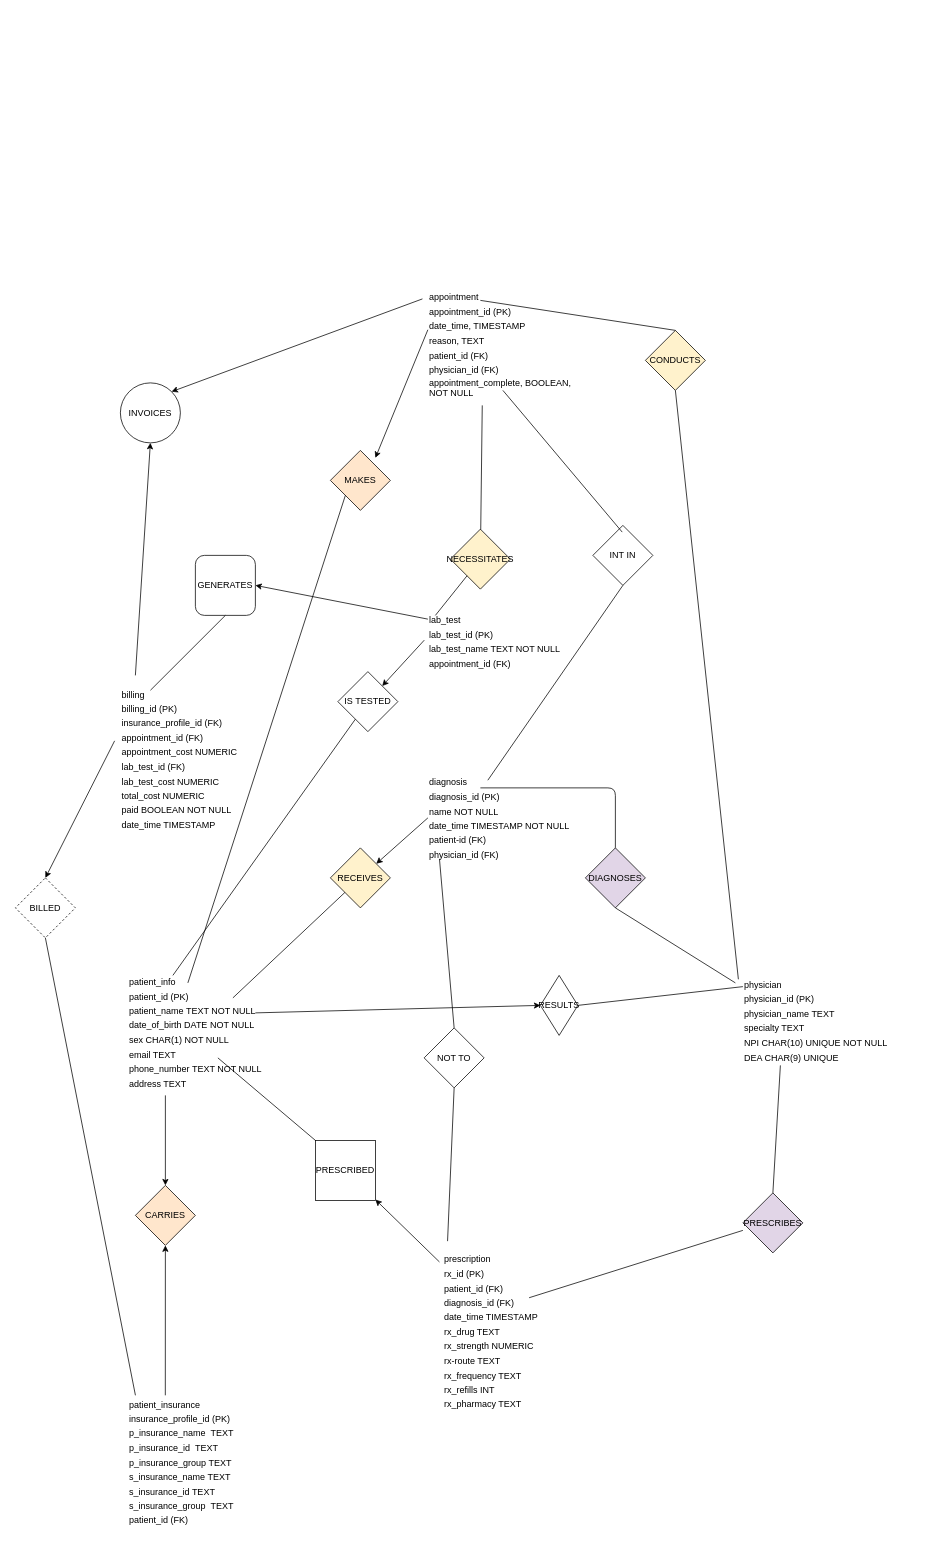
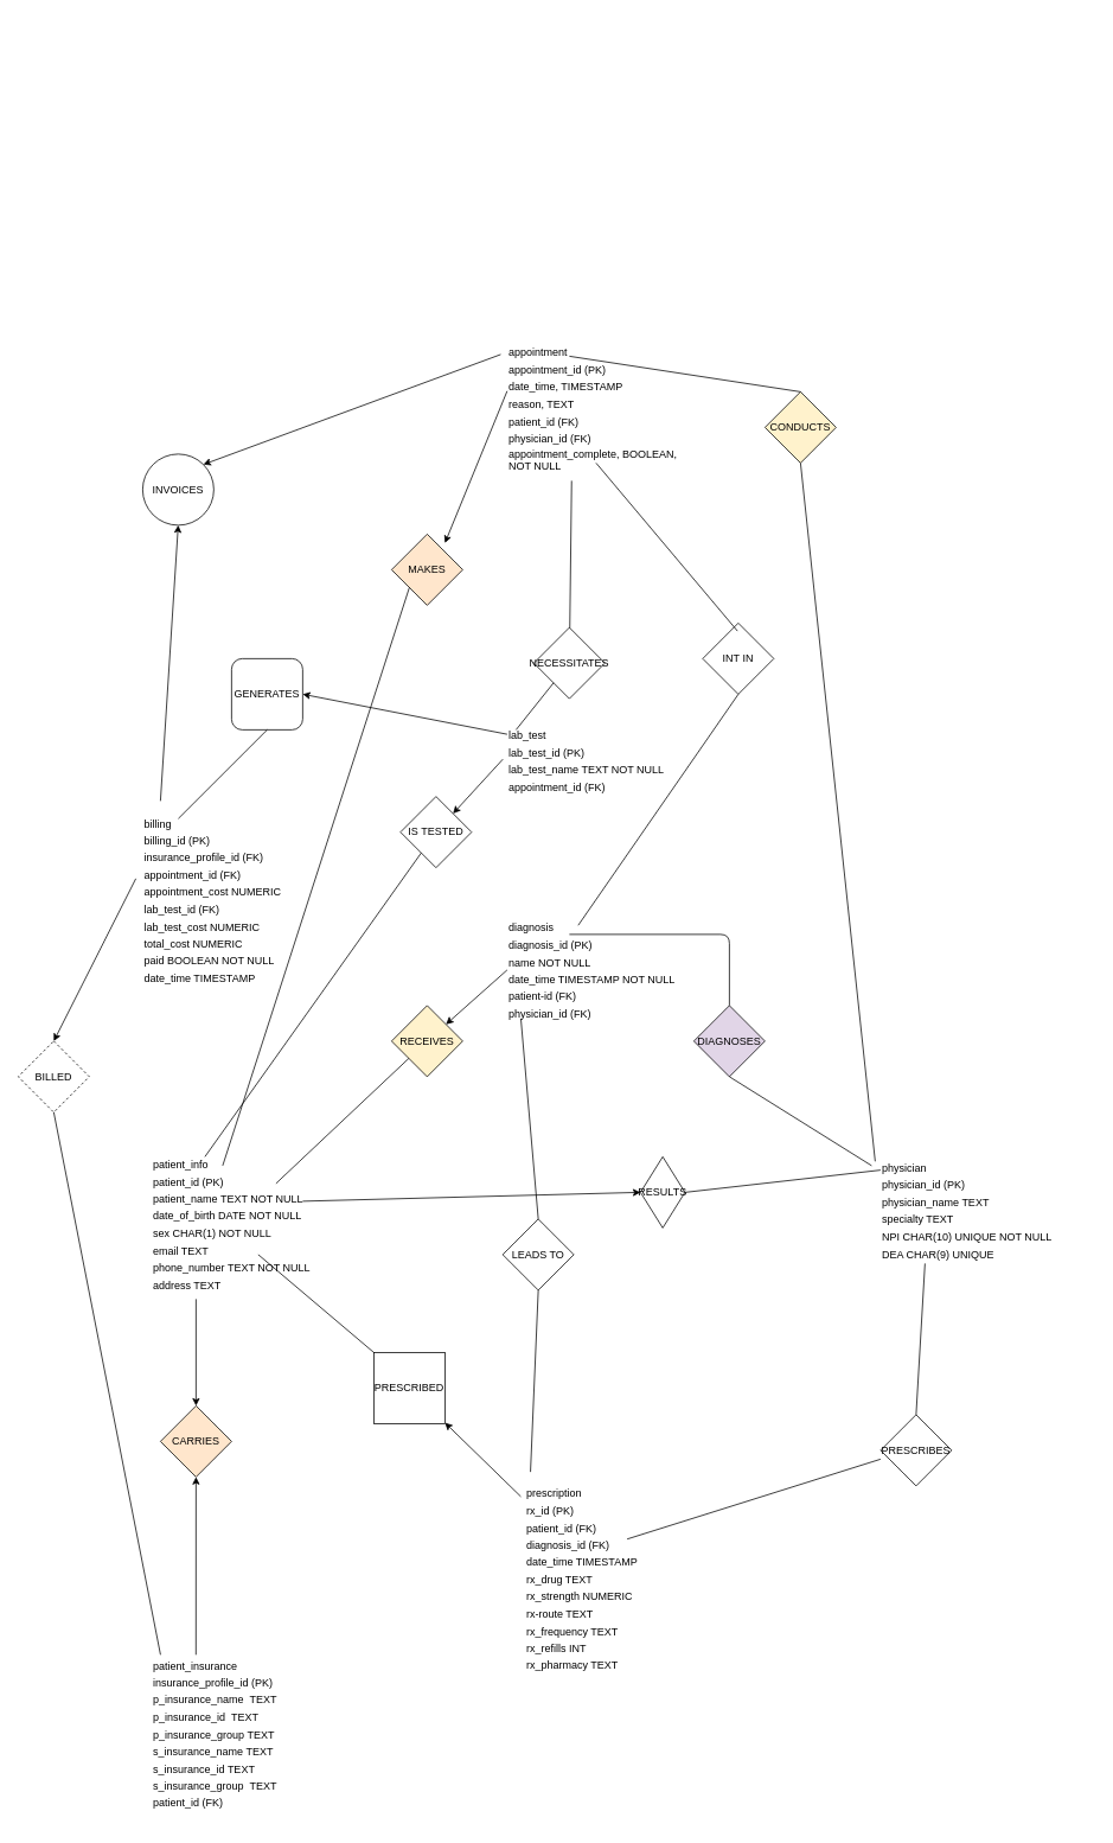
- <mxCell id="21" value="NECESSITATES" style="rhombus;whiteSpace=wrap;html=1;fillColor=#fff2cc;" vertex="1" parent="1"><mxGeometry x="600" y="705" width="80" height="80" as="geometry" /></mxCell>
+ <mxCell id="21" value="NECESSITATES" style="rhombus;whiteSpace=wrap;html=1;" vertex="1" parent="1"><mxGeometry x="600" y="705" width="80" height="80" as="geometry" /></mxCell>
- <mxCell id="22" value="NOT TO" style="rhombus;whiteSpace=wrap;html=1;" vertex="1" parent="1"><mxGeometry x="565" y="1370" width="80" height="80" as="geometry" /></mxCell>
+ <mxCell id="22" value="LEADS TO" style="rhombus;whiteSpace=wrap;html=1;" vertex="1" parent="1"><mxGeometry x="565" y="1370" width="80" height="80" as="geometry" /></mxCell>
- <mxCell id="20" value="PRESCRIBES" style="rhombus;whiteSpace=wrap;html=1;fillColor=#e1d5e7;" vertex="1" parent="1"><mxGeometry x="990" y="1590" width="80" height="80" as="geometry" /></mxCell>
+ <mxCell id="20" value="PRESCRIBES" style="rhombus;whiteSpace=wrap;html=1;" vertex="1" parent="1"><mxGeometry x="990" y="1590" width="80" height="80" as="geometry" /></mxCell>
